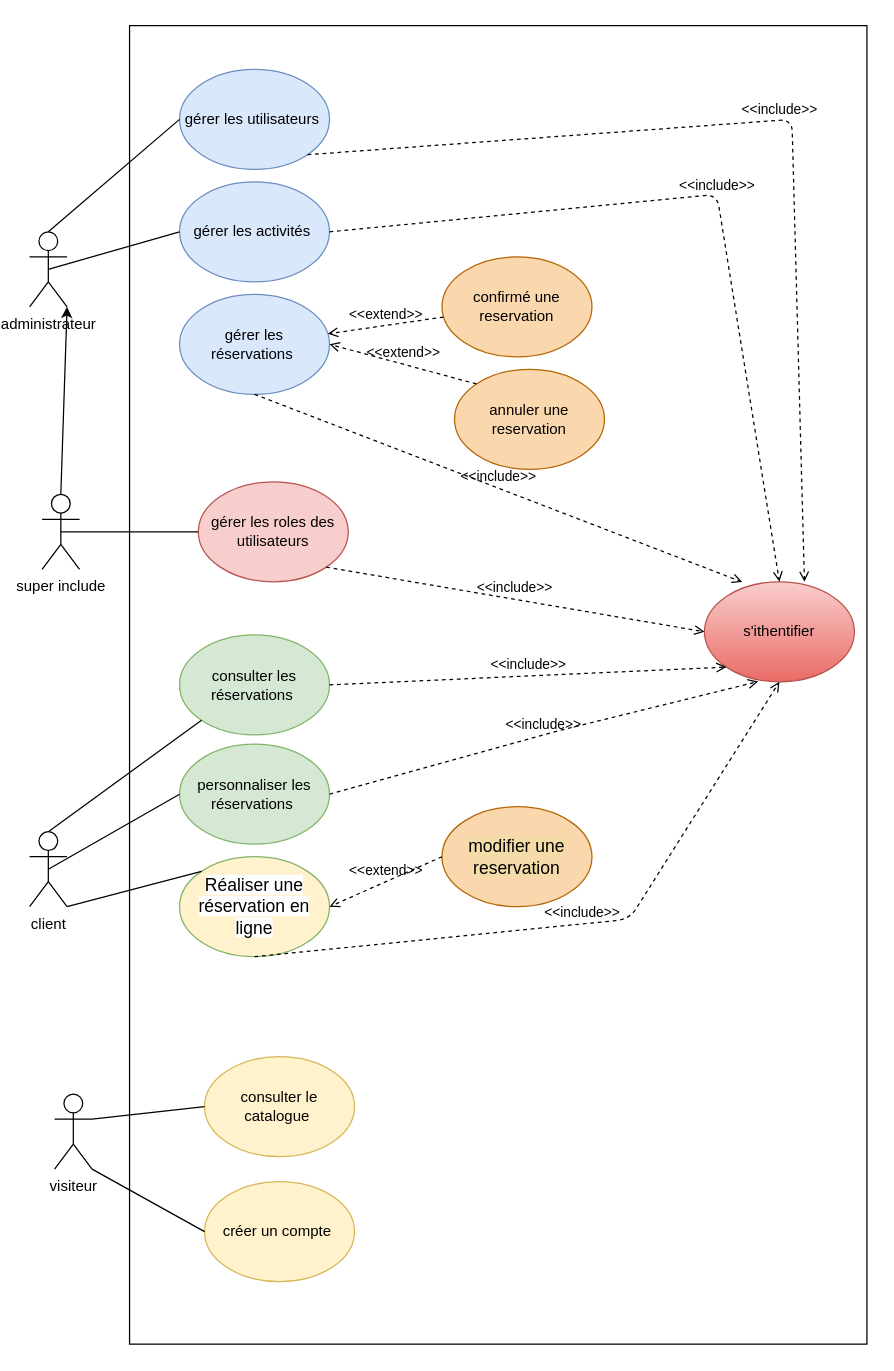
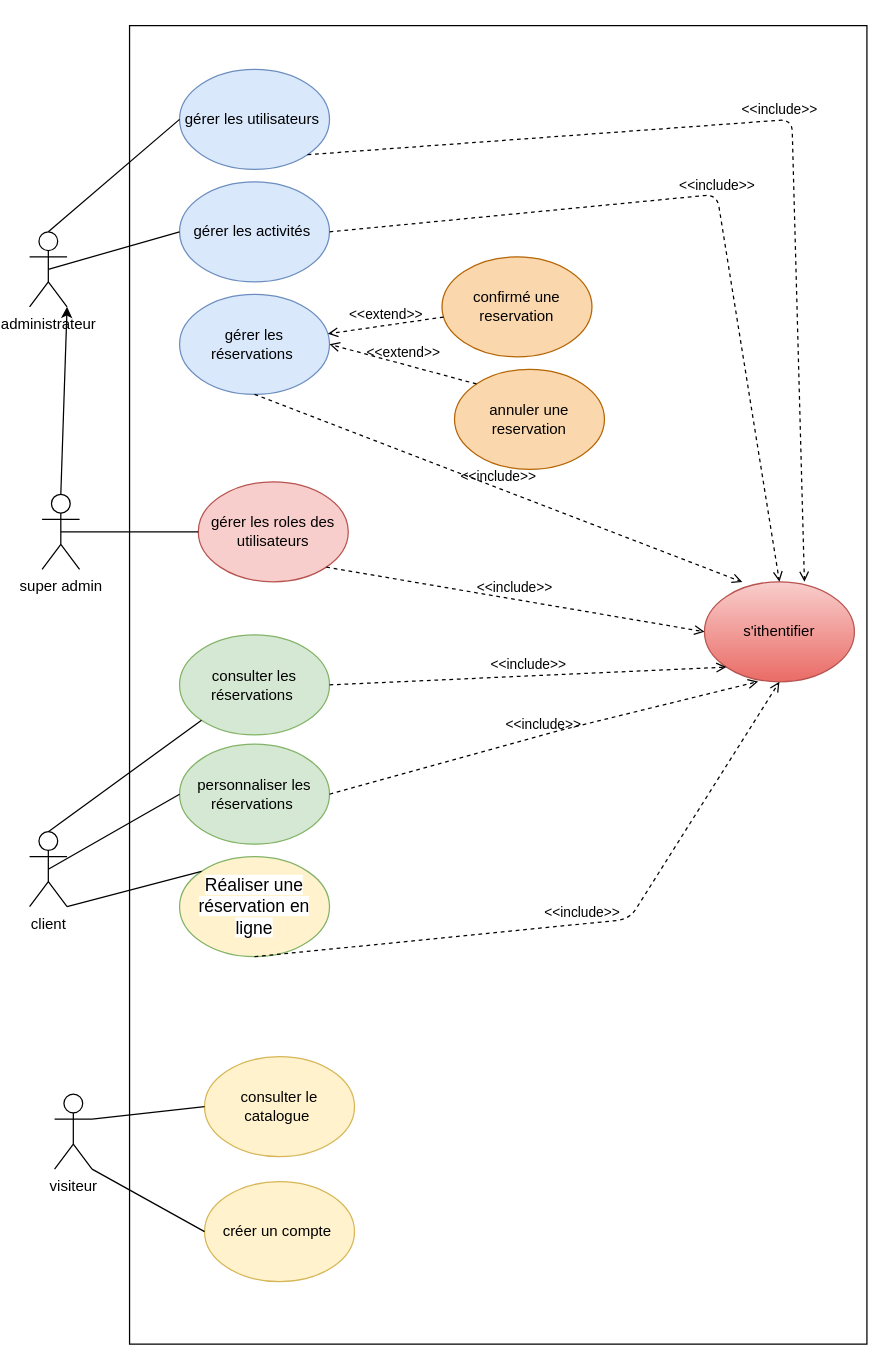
- <mxCell id="37" value="super include" style="shape=umlActor;verticalLabelPosition=bottom;verticalAlign=top;html=1;" vertex="1" parent="1"><mxGeometry x="30" y="395" width="30" height="60" as="geometry" /></mxCell>
+ <mxCell id="37" value="super admin" style="shape=umlActor;verticalLabelPosition=bottom;verticalAlign=top;html=1;" vertex="1" parent="1"><mxGeometry x="30" y="395" width="30" height="60" as="geometry" /></mxCell>
- <mxCell id="13" value="&lt;div style=&quot;&quot;&gt;&lt;font face=&quot;Nunito Sans, sans-serif&quot;&gt;&lt;span style=&quot;font-size: 14px; background-color: rgb(244, 220, 169);&quot;&gt;modifier une reservation&lt;/span&gt;&lt;/font&gt;&lt;/div&gt;" style="ellipse;whiteSpace=wrap;html=1;align=center;fillColor=#fad7ac;strokeColor=#b46504;" vertex="1" parent="1"><mxGeometry x="350" y="645" width="120" height="80" as="geometry" /></mxCell>
- <mxCell id="27" value="&amp;lt;&amp;lt;extend&amp;gt;&amp;gt;" style="html=1;verticalAlign=bottom;labelBackgroundColor=none;endArrow=open;endFill=0;dashed=1;entryX=1;entryY=0.5;entryDx=0;entryDy=0;exitX=0;exitY=0.5;exitDx=0;exitDy=0;" edge="1" parent="1" source="13" target="12"><mxGeometry width="160" relative="1" as="geometry"><mxPoint x="210" y="445" as="sourcePoint" /><mxPoint x="370" y="445" as="targetPoint" /></mxGeometry></mxCell>
